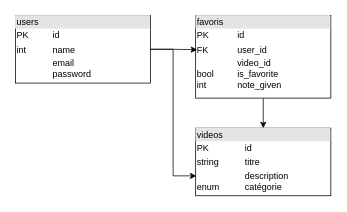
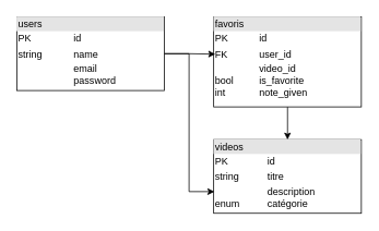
- <mxCell id="2" value="&lt;div style=&quot;box-sizing:border-box;width:100%;background:#e4e4e4;padding:2px;&quot;&gt;users&lt;/div&gt;&lt;table style=&quot;width:100%;font-size:1em;&quot; cellpadding=&quot;2&quot; cellspacing=&quot;0&quot;&gt;&lt;tbody&gt;&lt;tr&gt;&lt;td&gt;PK&lt;/td&gt;&lt;td&gt;id&lt;/td&gt;&lt;/tr&gt;&lt;tr&gt;&lt;td&gt;int&lt;/td&gt;&lt;td&gt;name&lt;/td&gt;&lt;/tr&gt;&lt;tr&gt;&lt;td&gt;&lt;/td&gt;&lt;td&gt;email&lt;br&gt;password&lt;/td&gt;&lt;/tr&gt;&lt;/tbody&gt;&lt;/table&gt;" style="verticalAlign=top;align=left;overflow=fill;html=1;whiteSpace=wrap;" vertex="1" parent="1"><mxGeometry x="20" y="20" width="180" height="90" as="geometry" /></mxCell>
+ <mxCell id="2" value="&lt;div style=&quot;box-sizing:border-box;width:100%;background:#e4e4e4;padding:2px;&quot;&gt;users&lt;/div&gt;&lt;table style=&quot;width:100%;font-size:1em;&quot; cellpadding=&quot;2&quot; cellspacing=&quot;0&quot;&gt;&lt;tbody&gt;&lt;tr&gt;&lt;td&gt;PK&lt;/td&gt;&lt;td&gt;id&lt;/td&gt;&lt;/tr&gt;&lt;tr&gt;&lt;td&gt;string&lt;/td&gt;&lt;td&gt;name&lt;/td&gt;&lt;/tr&gt;&lt;tr&gt;&lt;td&gt;&lt;/td&gt;&lt;td&gt;email&lt;br&gt;password&lt;/td&gt;&lt;/tr&gt;&lt;/tbody&gt;&lt;/table&gt;" style="verticalAlign=top;align=left;overflow=fill;html=1;whiteSpace=wrap;" vertex="1" parent="1"><mxGeometry x="20" y="20" width="180" height="90" as="geometry" /></mxCell>
